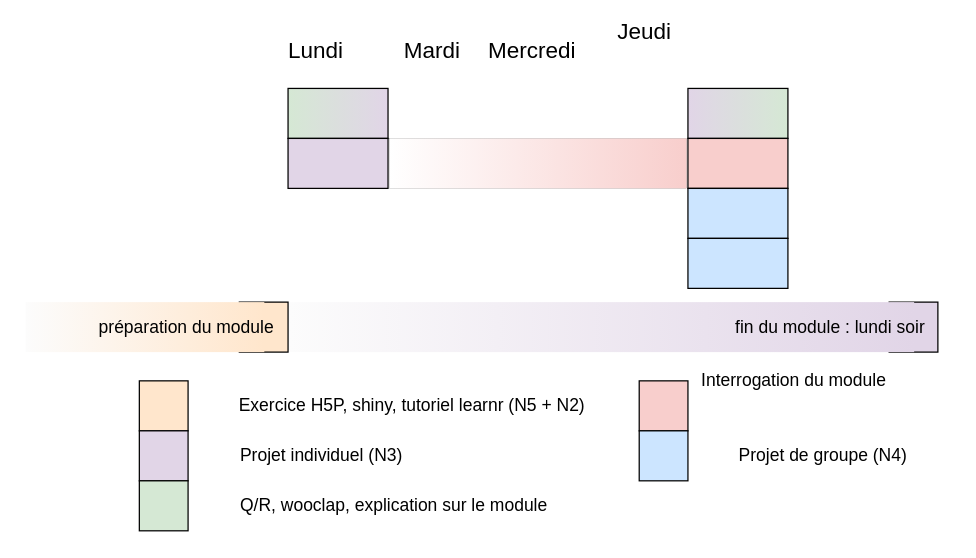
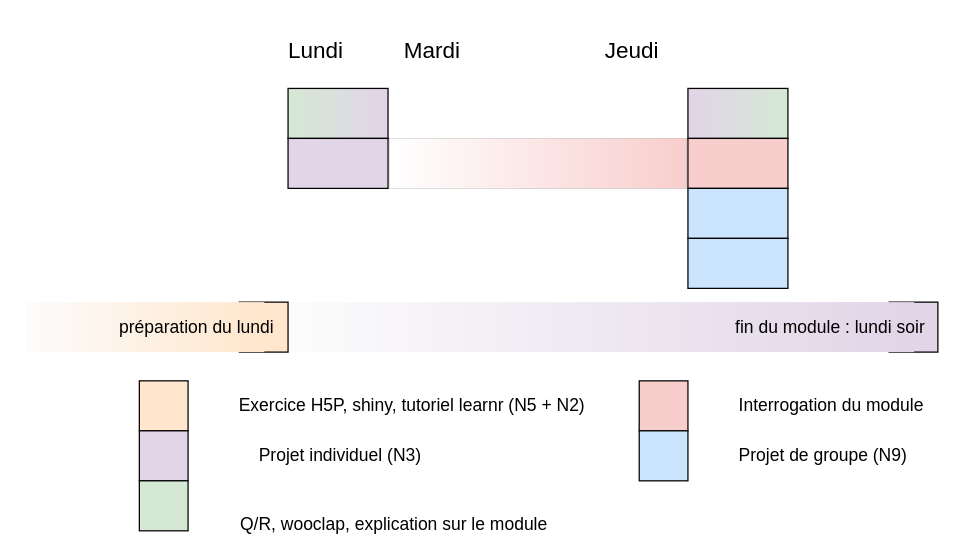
- <mxCell id="7" value="&lt;span style=&quot;font-size: 18px;&quot;&gt;Jeudi&lt;/span&gt;" style="text;html=1;align=center;verticalAlign=middle;resizable=0;points=[];autosize=1;strokeColor=none;fillColor=none;" parent="1" vertex="1"><mxGeometry x="480" y="5" width="70" height="40" as="geometry" /></mxCell>
+ <mxCell id="7" value="&lt;span style=&quot;font-size: 18px;&quot;&gt;Jeudi&lt;/span&gt;" style="text;html=1;align=center;verticalAlign=middle;resizable=0;points=[];autosize=1;strokeColor=none;fillColor=none;" parent="1" vertex="1"><mxGeometry x="470" y="20" width="70" height="40" as="geometry" /></mxCell>
- <mxCell id="6" value="&lt;span style=&quot;font-size: 18px;&quot;&gt;Mercredi&lt;/span&gt;" style="text;html=1;align=center;verticalAlign=middle;resizable=0;points=[];autosize=1;strokeColor=none;fillColor=none;" parent="1" vertex="1"><mxGeometry x="380" y="20" width="90" height="40" as="geometry" /></mxCell>
- <mxCell id="27" value="&lt;font style=&quot;font-size: 14px;&quot;&gt;préparation du module&lt;/font&gt;" style="text;html=1;align=right;verticalAlign=middle;resizable=0;points=[];autosize=1;strokeColor=none;fillColor=none;" parent="1" vertex="1"><mxGeometry x="60" y="246" width="160" height="30" as="geometry" /></mxCell>
+ <mxCell id="27" value="&lt;font style=&quot;font-size: 14px;&quot;&gt;préparation du lundi&lt;/font&gt;" style="text;html=1;align=right;verticalAlign=middle;resizable=0;points=[];autosize=1;strokeColor=none;fillColor=none;" parent="1" vertex="1"><mxGeometry x="60" y="246" width="160" height="30" as="geometry" /></mxCell>
- <mxCell id="24" value="&lt;span style=&quot;font-size: 14px;&quot;&gt;Interrogation du module&lt;/span&gt;" style="text;html=1;align=left;verticalAlign=middle;resizable=0;points=[];autosize=1;strokeColor=none;fillColor=none;" parent="1" vertex="1"><mxGeometry x="559" y="289" width="170" height="30" as="geometry" /></mxCell>
+ <mxCell id="24" value="&lt;span style=&quot;font-size: 14px;&quot;&gt;Interrogation du module&lt;/span&gt;" style="text;html=1;align=left;verticalAlign=middle;resizable=0;points=[];autosize=1;strokeColor=none;fillColor=none;" parent="1" vertex="1"><mxGeometry x="589" y="309" width="170" height="30" as="geometry" /></mxCell>
- <mxCell id="22" value="&lt;font style=&quot;font-size: 14px;&quot;&gt;Projet individuel (N3)&lt;/font&gt;" style="text;html=1;align=left;verticalAlign=middle;resizable=0;points=[];autosize=1;strokeColor=none;fillColor=none;" parent="1" vertex="1"><mxGeometry x="190" y="349" width="150" height="30" as="geometry" /></mxCell>
+ <mxCell id="22" value="&lt;font style=&quot;font-size: 14px;&quot;&gt;Projet individuel (N3)&lt;/font&gt;" style="text;html=1;align=left;verticalAlign=middle;resizable=0;points=[];autosize=1;strokeColor=none;fillColor=none;" parent="1" vertex="1"><mxGeometry x="205" y="349" width="150" height="30" as="geometry" /></mxCell>
- <mxCell id="25" value="&lt;span style=&quot;font-size: 14px;&quot;&gt;Projet de groupe (N4)&lt;/span&gt;" style="text;html=1;align=left;verticalAlign=middle;resizable=0;points=[];autosize=1;strokeColor=none;fillColor=none;" parent="1" vertex="1"><mxGeometry x="589" y="349" width="160" height="30" as="geometry" /></mxCell>
+ <mxCell id="25" value="&lt;span style=&quot;font-size: 14px;&quot;&gt;Projet de groupe (N9)&lt;/span&gt;" style="text;html=1;align=left;verticalAlign=middle;resizable=0;points=[];autosize=1;strokeColor=none;fillColor=none;" parent="1" vertex="1"><mxGeometry x="589" y="349" width="160" height="30" as="geometry" /></mxCell>
- <mxCell id="23" value="&lt;font style=&quot;font-size: 14px;&quot;&gt;Q/R, wooclap, explication sur le module&lt;/font&gt;" style="text;html=1;align=left;verticalAlign=middle;resizable=0;points=[];autosize=1;strokeColor=none;fillColor=none;" parent="1" vertex="1"><mxGeometry x="190" y="389" width="270" height="30" as="geometry" /></mxCell>
+ <mxCell id="23" value="&lt;font style=&quot;font-size: 14px;&quot;&gt;Q/R, wooclap, explication sur le module&lt;/font&gt;" style="text;html=1;align=left;verticalAlign=middle;resizable=0;points=[];autosize=1;strokeColor=none;fillColor=none;" parent="1" vertex="1"><mxGeometry x="190" y="404" width="270" height="30" as="geometry" /></mxCell>
